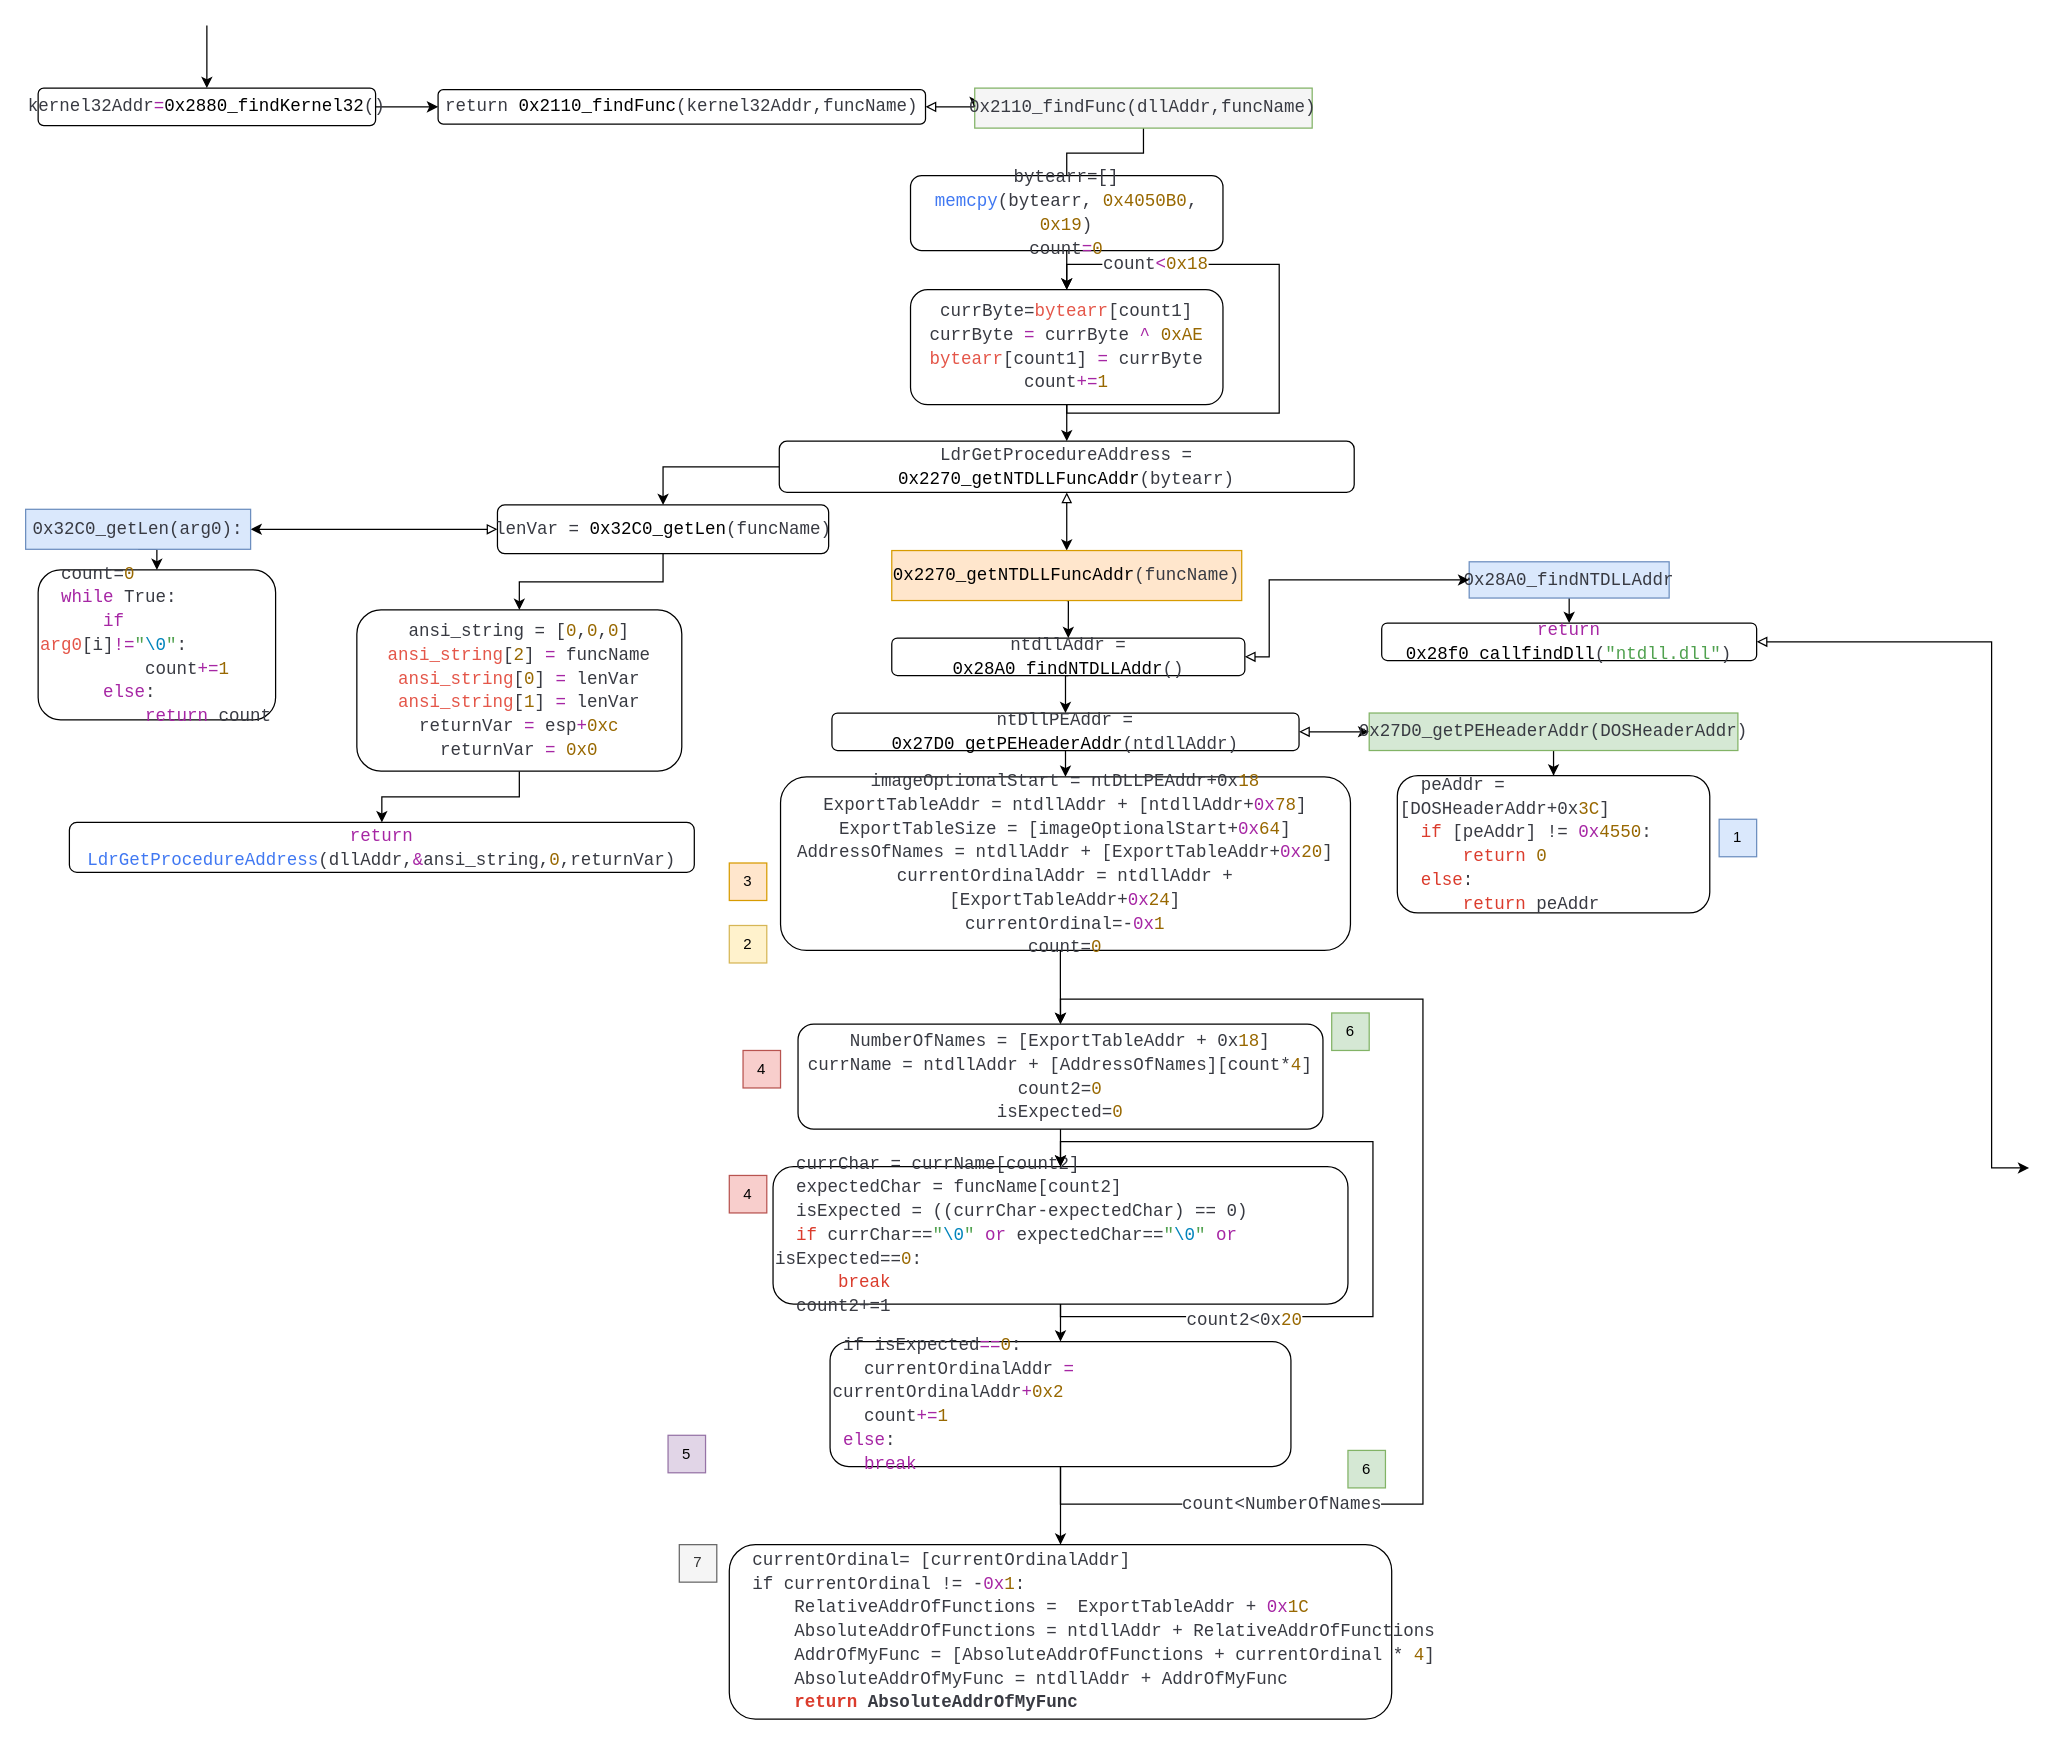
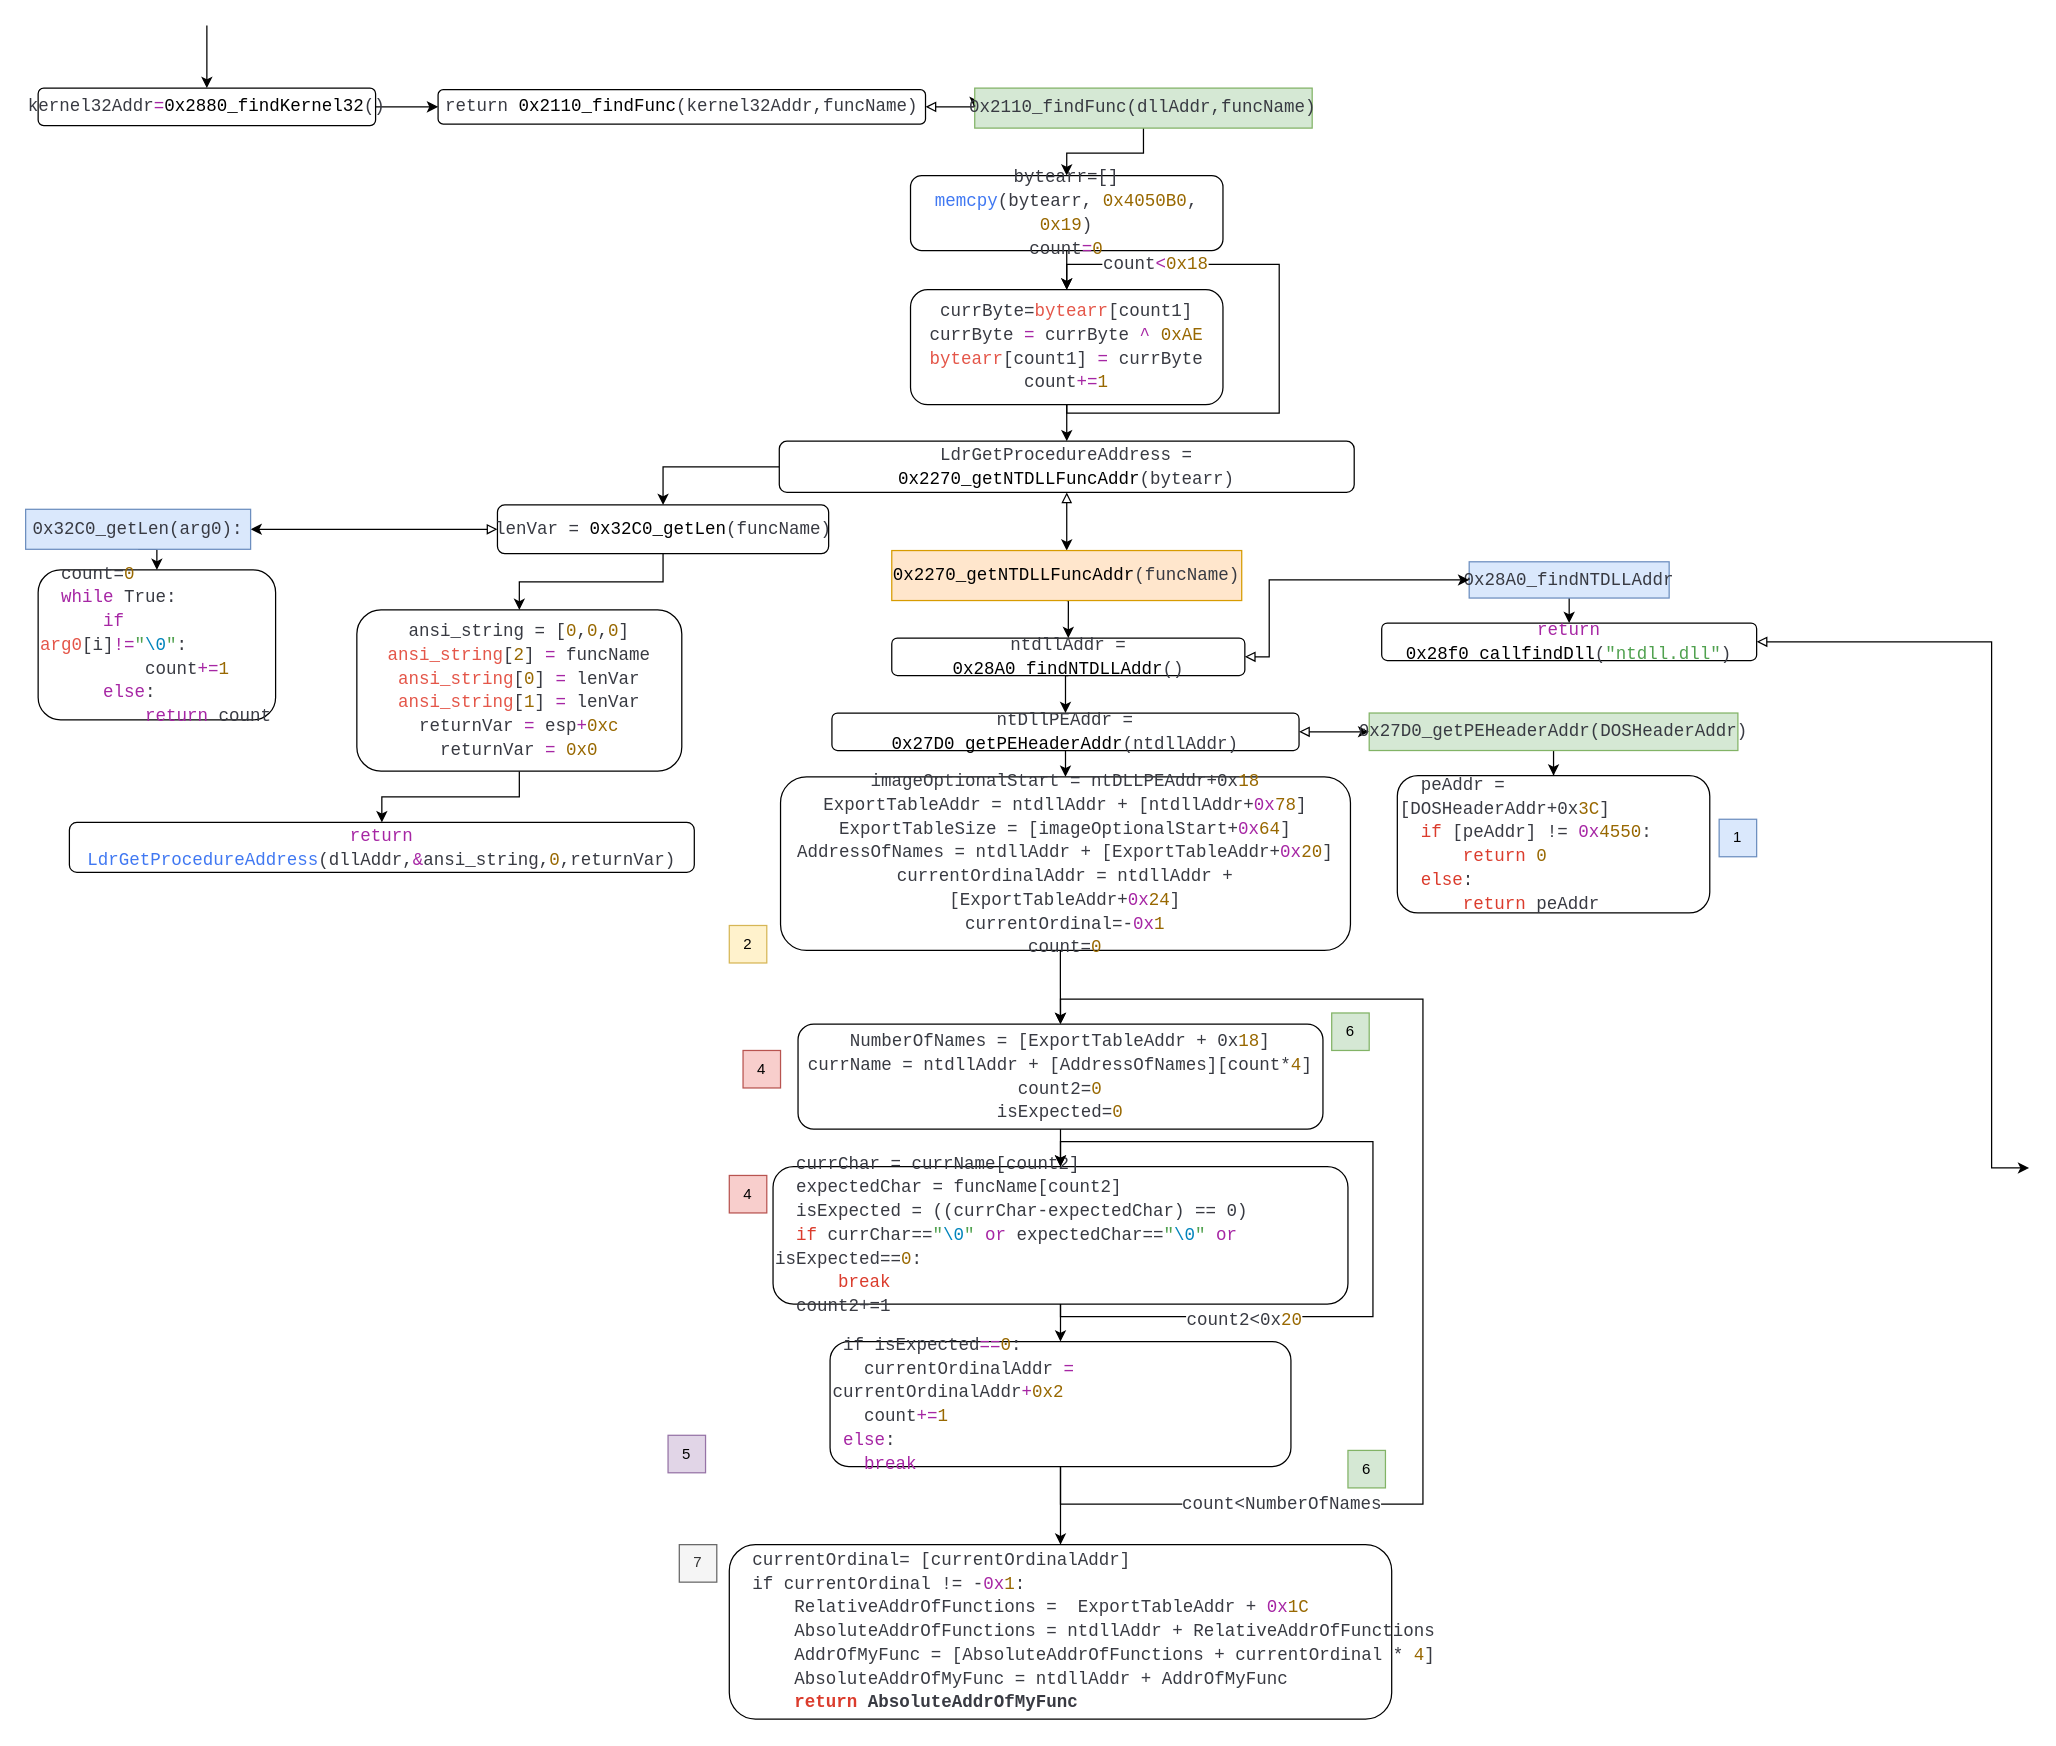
- <mxCell id="7" value="&lt;div style=&quot;color: rgb(56, 58, 66); font-family: Consolas, &amp;quot;Courier New&amp;quot;, monospace; font-size: 14px; line-height: 19px;&quot;&gt;0x2110_findFunc(dllAddr,funcName)&lt;/div&gt;" style="rounded=0;whiteSpace=wrap;html=1;fillColor=#f5f5f5;strokeColor=#82b366;" vertex="1" parent="1"><mxGeometry x="779.38" y="70" width="270" height="32" as="geometry" /></mxCell>
+ <mxCell id="7" value="&lt;div style=&quot;color: rgb(56, 58, 66); font-family: Consolas, &amp;quot;Courier New&amp;quot;, monospace; font-size: 14px; line-height: 19px;&quot;&gt;0x2110_findFunc(dllAddr,funcName)&lt;/div&gt;" style="rounded=0;whiteSpace=wrap;html=1;fillColor=#d5e8d4;strokeColor=#82b366;" vertex="1" parent="1"><mxGeometry x="779.38" y="70" width="270" height="32" as="geometry" /></mxCell>
- <mxCell id="6" style="edgeStyle=orthogonalEdgeStyle;rounded=0;orthogonalLoop=1;jettySize=auto;html=1;exitX=0.5;exitY=1;exitDx=0;exitDy=0;entryX=0.5;entryY=0;entryDx=0;entryDy=0;endArrow=none;" edge="1" parent="1" source="7" target="9"><mxGeometry relative="1" as="geometry" /></mxCell>
+ <mxCell id="6" style="edgeStyle=orthogonalEdgeStyle;rounded=0;orthogonalLoop=1;jettySize=auto;html=1;exitX=0.5;exitY=1;exitDx=0;exitDy=0;entryX=0.5;entryY=0;entryDx=0;entryDy=0;" edge="1" parent="1" source="7" target="9"><mxGeometry relative="1" as="geometry" /></mxCell>
- <mxCell id="55" value="3" style="text;html=1;strokeColor=#d79b00;fillColor=#ffe6cc;align=center;verticalAlign=middle;whiteSpace=wrap;rounded=0;" vertex="1" parent="1"><mxGeometry x="583" y="690" width="30" height="30" as="geometry" /></mxCell>
